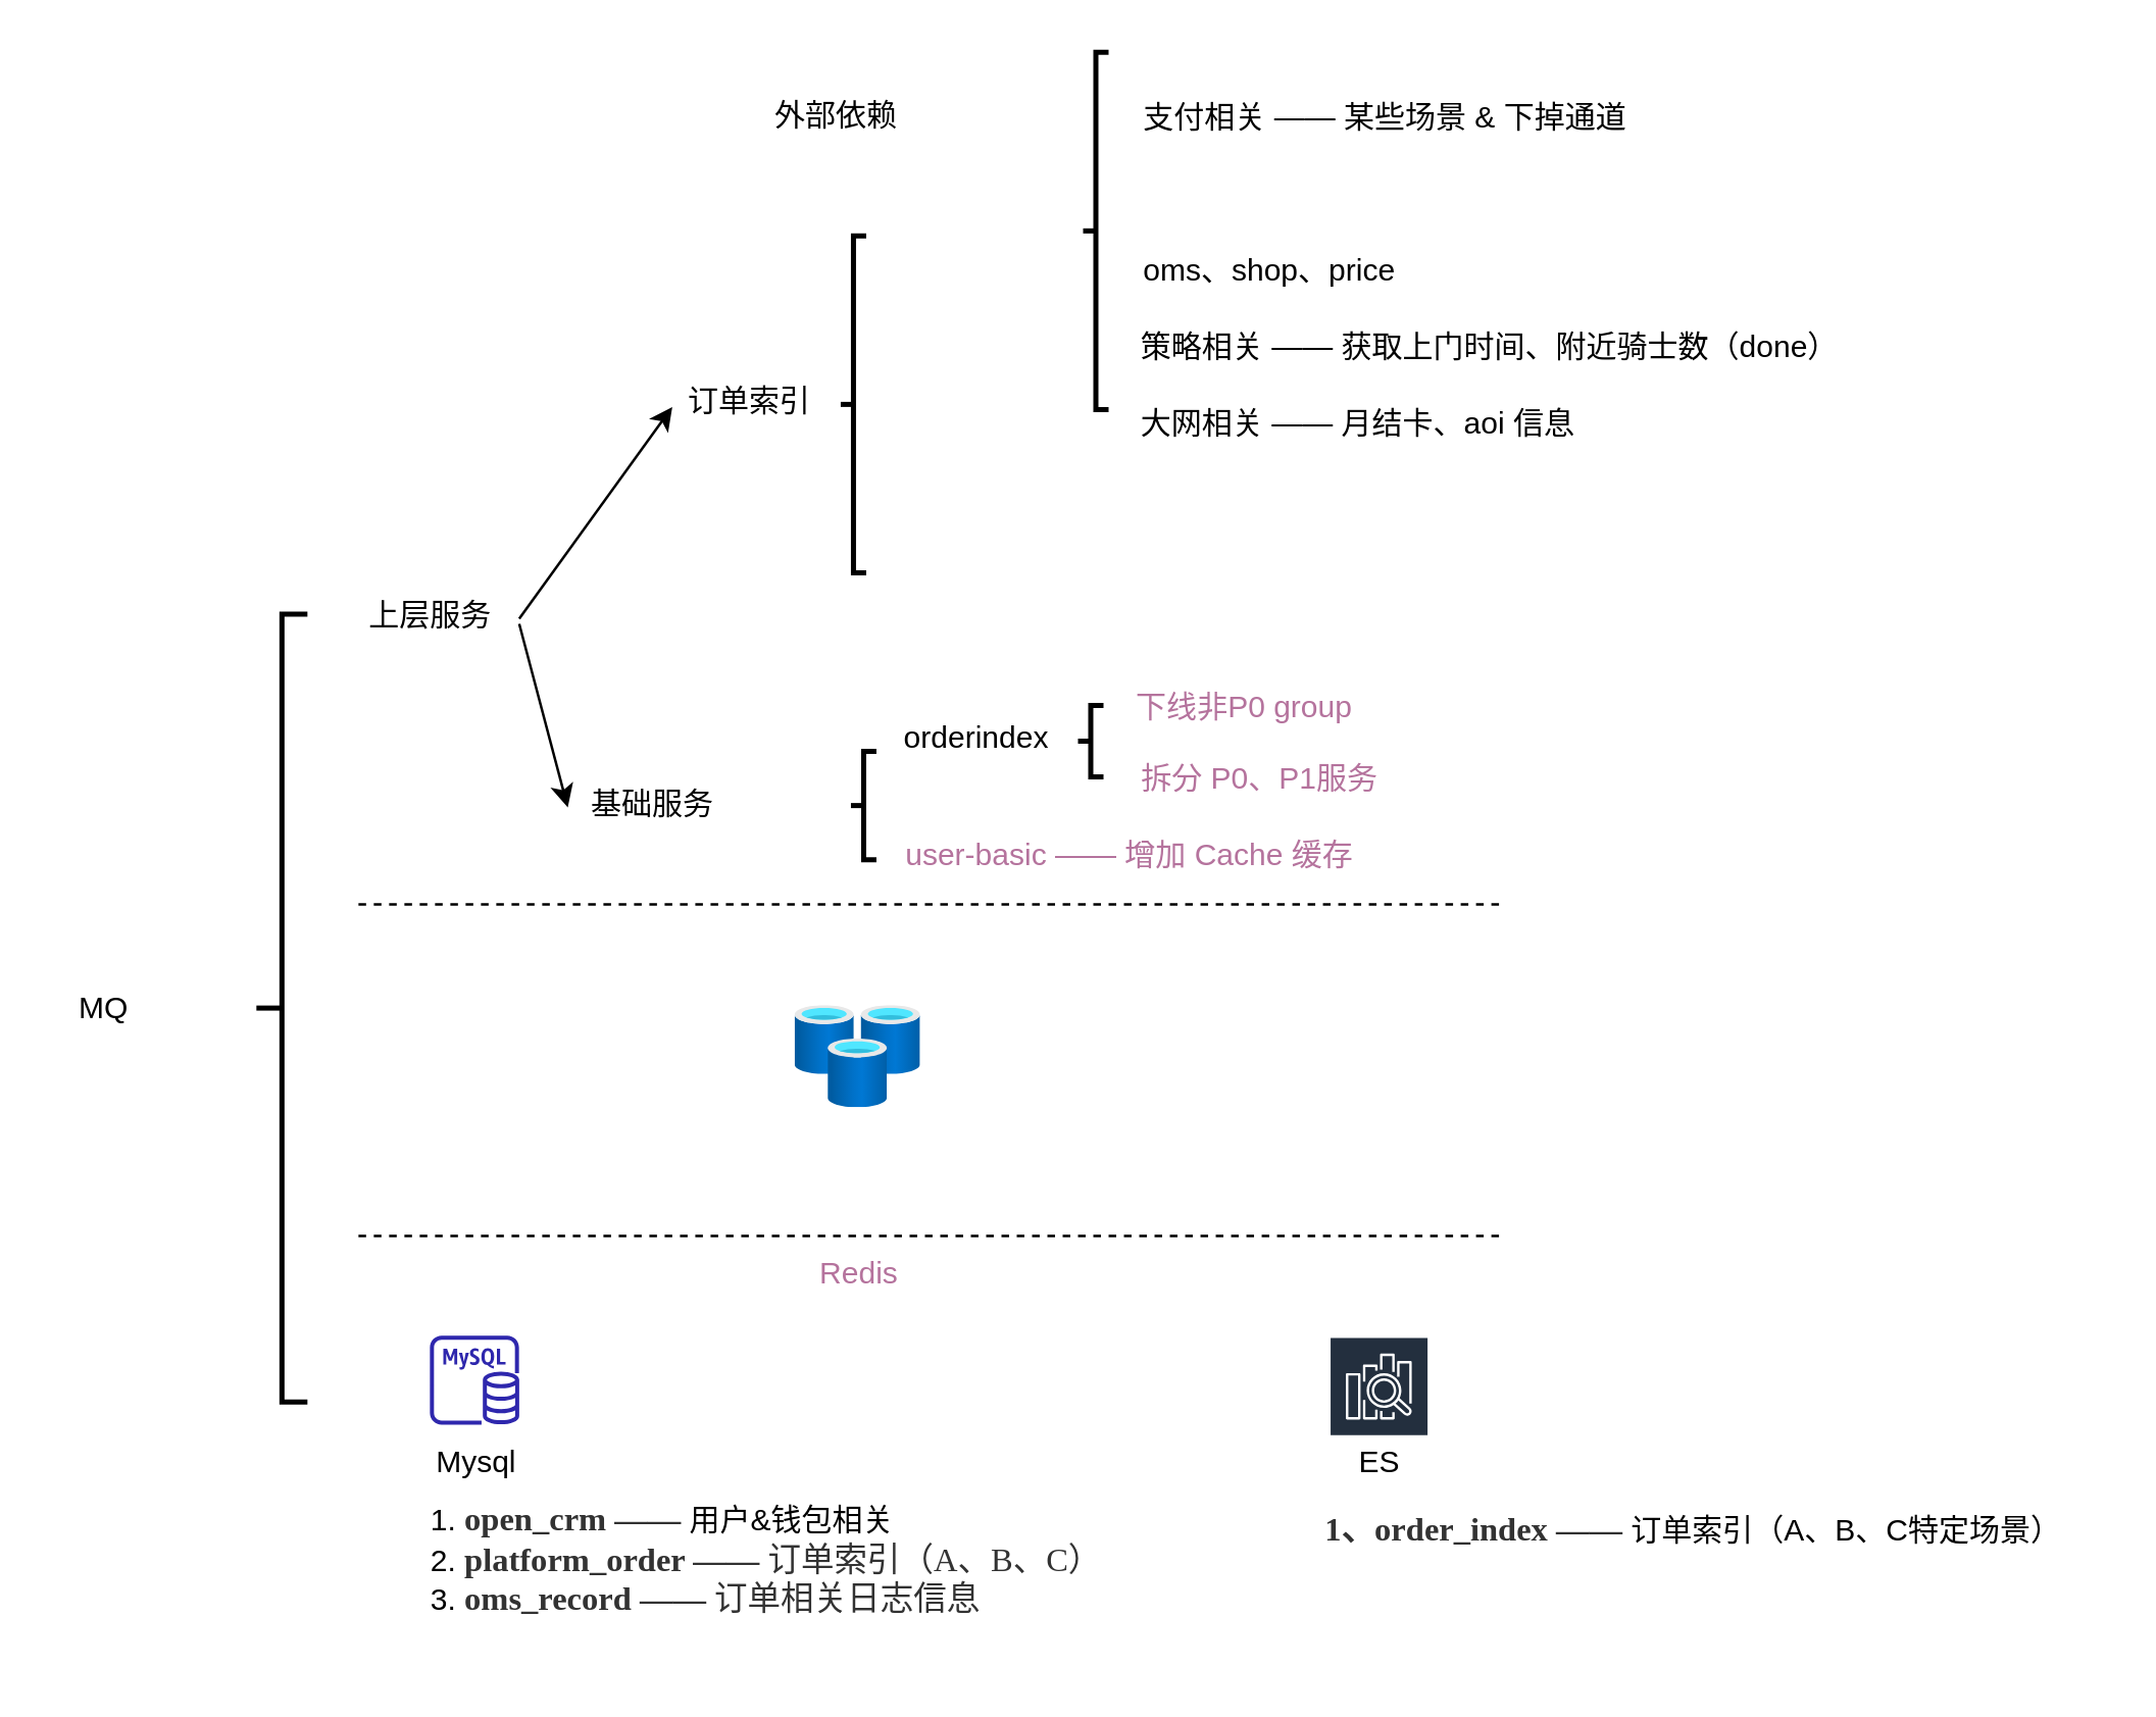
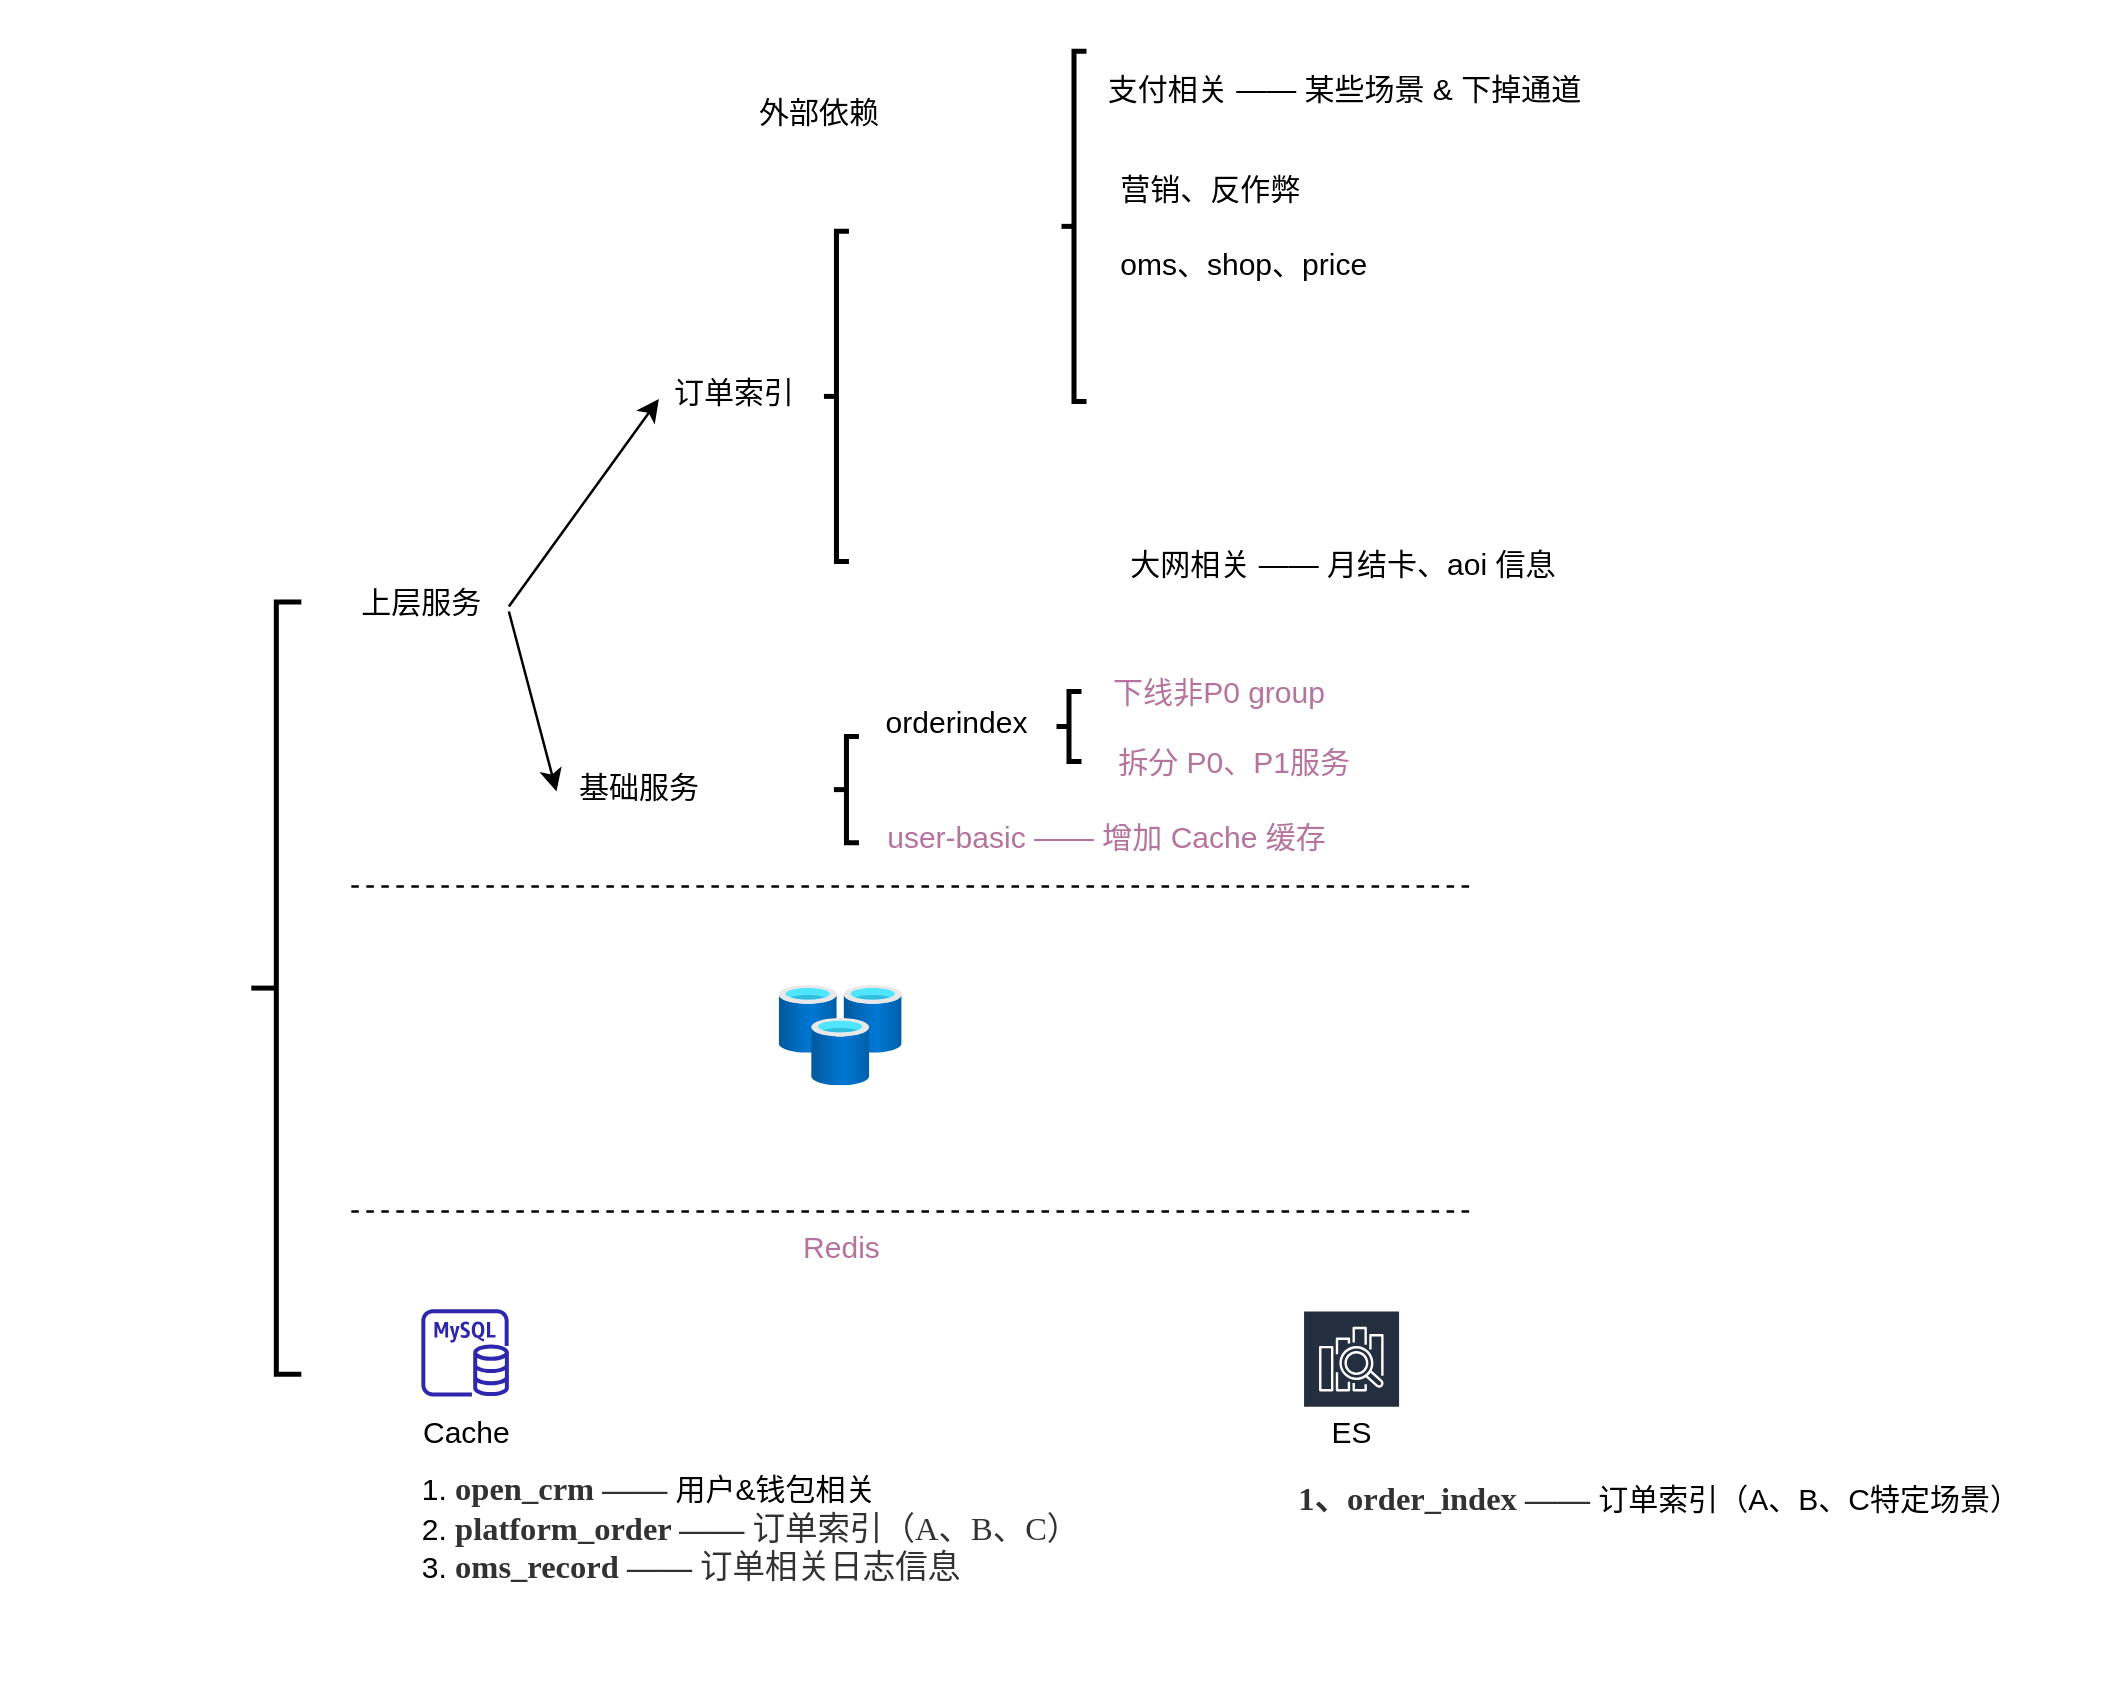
- <mxCell id="22" value="支付相关 —— 某些场景 &amp;amp; 下掉通道" style="text;html=1;align=left;verticalAlign=middle;resizable=0;points=[];autosize=1;strokeColor=none;fillColor=none;" parent="1" vertex="1"><mxGeometry x="446" y="31" width="210" height="30" as="geometry" /></mxCell>
+ <mxCell id="22" value="支付相关 —— 某些场景 &amp;amp; 下掉通道" style="text;html=1;align=left;verticalAlign=middle;resizable=0;points=[];autosize=1;strokeColor=none;fillColor=none;" parent="1" vertex="1"><mxGeometry x="441" y="21" width="210" height="30" as="geometry" /></mxCell>
+ <mxCell id="23" value="营销、反作弊" style="text;html=1;align=left;verticalAlign=middle;resizable=0;points=[];autosize=1;strokeColor=none;fillColor=none;" parent="1" vertex="1"><mxGeometry x="446" y="61" width="100" height="30" as="geometry" /></mxCell>
- <mxCell id="25" value="策略相关 —— 获取上门时间、附近骑士数（done）" style="text;html=1;align=left;verticalAlign=middle;resizable=0;points=[];autosize=1;strokeColor=none;fillColor=none;" parent="1" vertex="1"><mxGeometry x="445" y="121" width="300" height="30" as="geometry" /></mxCell>
- <mxCell id="26" value="大网相关 —— 月结卡、aoi 信息" style="text;html=1;align=left;verticalAlign=middle;resizable=0;points=[];autosize=1;strokeColor=none;fillColor=none;" parent="1" vertex="1"><mxGeometry x="445" y="151" width="190" height="30" as="geometry" /></mxCell>
+ <mxCell id="26" value="大网相关 —— 月结卡、aoi 信息" style="text;html=1;align=left;verticalAlign=middle;resizable=0;points=[];autosize=1;strokeColor=none;fillColor=none;" parent="1" vertex="1"><mxGeometry x="450" y="211" width="190" height="30" as="geometry" /></mxCell>
- <mxCell id="28" value="MQ" style="text;html=1;align=center;verticalAlign=middle;resizable=0;points=[];autosize=1;strokeColor=none;fillColor=none;" parent="1" vertex="1"><mxGeometry x="20" y="379.62" width="40" height="30" as="geometry" /></mxCell>
- <mxCell id="16" value="Mysql" style="text;html=1;align=center;verticalAlign=middle;resizable=0;points=[];autosize=1;strokeColor=none;fillColor=none;" parent="1" vertex="1"><mxGeometry x="160.5" y="558" width="50" height="30" as="geometry" /></mxCell>
+ <mxCell id="16" value="Cache" style="text;html=1;align=center;verticalAlign=middle;resizable=0;points=[];autosize=1;strokeColor=none;fillColor=none;" parent="1" vertex="1"><mxGeometry x="160.5" y="558" width="50" height="30" as="geometry" /></mxCell>
